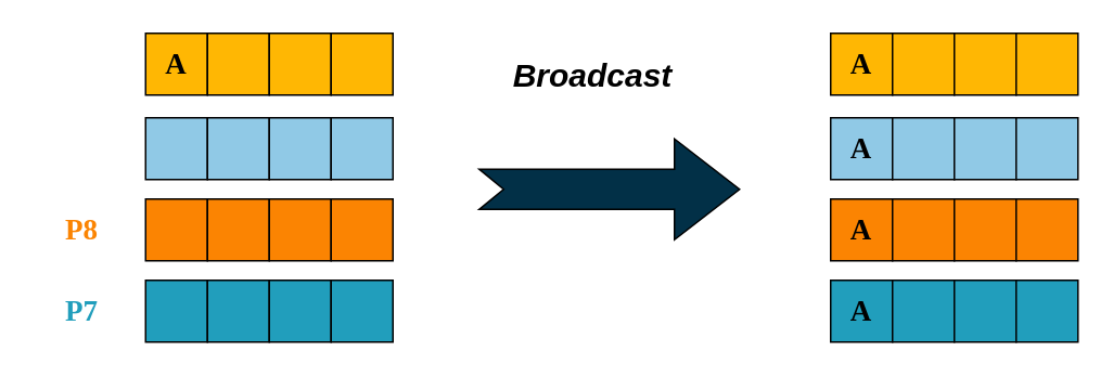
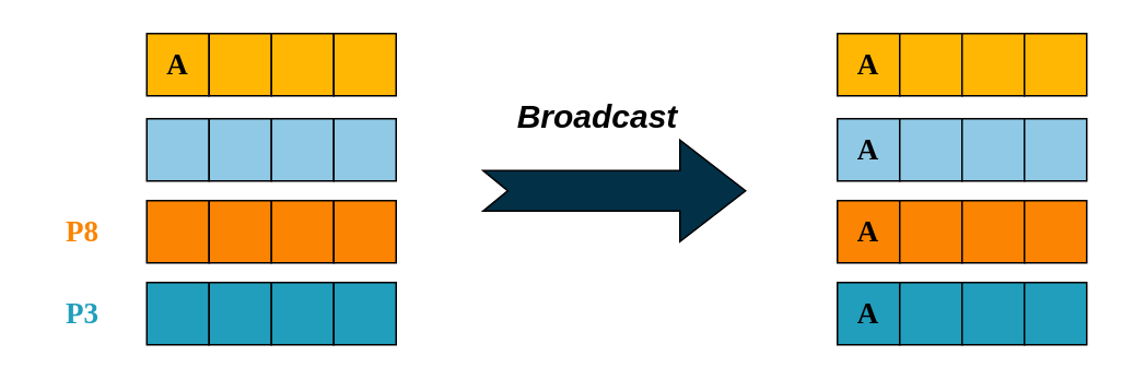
- <mxCell id="21" value="&lt;font style=&quot;font-size: 20px;&quot;&gt;&lt;b style=&quot;&quot;&gt;&lt;i style=&quot;&quot;&gt;Broadcast&lt;/i&gt;&lt;/b&gt;&lt;/font&gt;" style="text;html=1;strokeColor=none;fillColor=none;align=center;verticalAlign=middle;whiteSpace=wrap;rounded=0;" vertex="1" parent="1"><mxGeometry x="297" y="30" width="134" height="30" as="geometry" /></mxCell>
+ <mxCell id="21" value="&lt;font style=&quot;font-size: 20px;&quot;&gt;&lt;b style=&quot;&quot;&gt;&lt;i style=&quot;&quot;&gt;Broadcast&lt;/i&gt;&lt;/b&gt;&lt;/font&gt;" style="text;html=1;strokeColor=none;fillColor=none;align=center;verticalAlign=middle;whiteSpace=wrap;rounded=0;" vertex="1" parent="1"><mxGeometry x="297" y="55" width="134" height="30" as="geometry" /></mxCell>
- <mxCell id="19" value="&lt;font color=&quot;#219ebc&quot; style=&quot;font-size: 18px;&quot; face=&quot;Times New Roman&quot;&gt;&lt;b&gt;P7&lt;/b&gt;&lt;/font&gt;" style="text;html=1;strokeColor=none;fillColor=none;align=center;verticalAlign=middle;whiteSpace=wrap;rounded=0;" vertex="1" parent="1"><mxGeometry x="20" y="176" width="60" height="30" as="geometry" /></mxCell>
+ <mxCell id="19" value="&lt;font color=&quot;#219ebc&quot; style=&quot;font-size: 18px;&quot; face=&quot;Times New Roman&quot;&gt;&lt;b&gt;P3&lt;/b&gt;&lt;/font&gt;" style="text;html=1;strokeColor=none;fillColor=none;align=center;verticalAlign=middle;whiteSpace=wrap;rounded=0;" vertex="1" parent="1"><mxGeometry x="20" y="176" width="60" height="30" as="geometry" /></mxCell>
